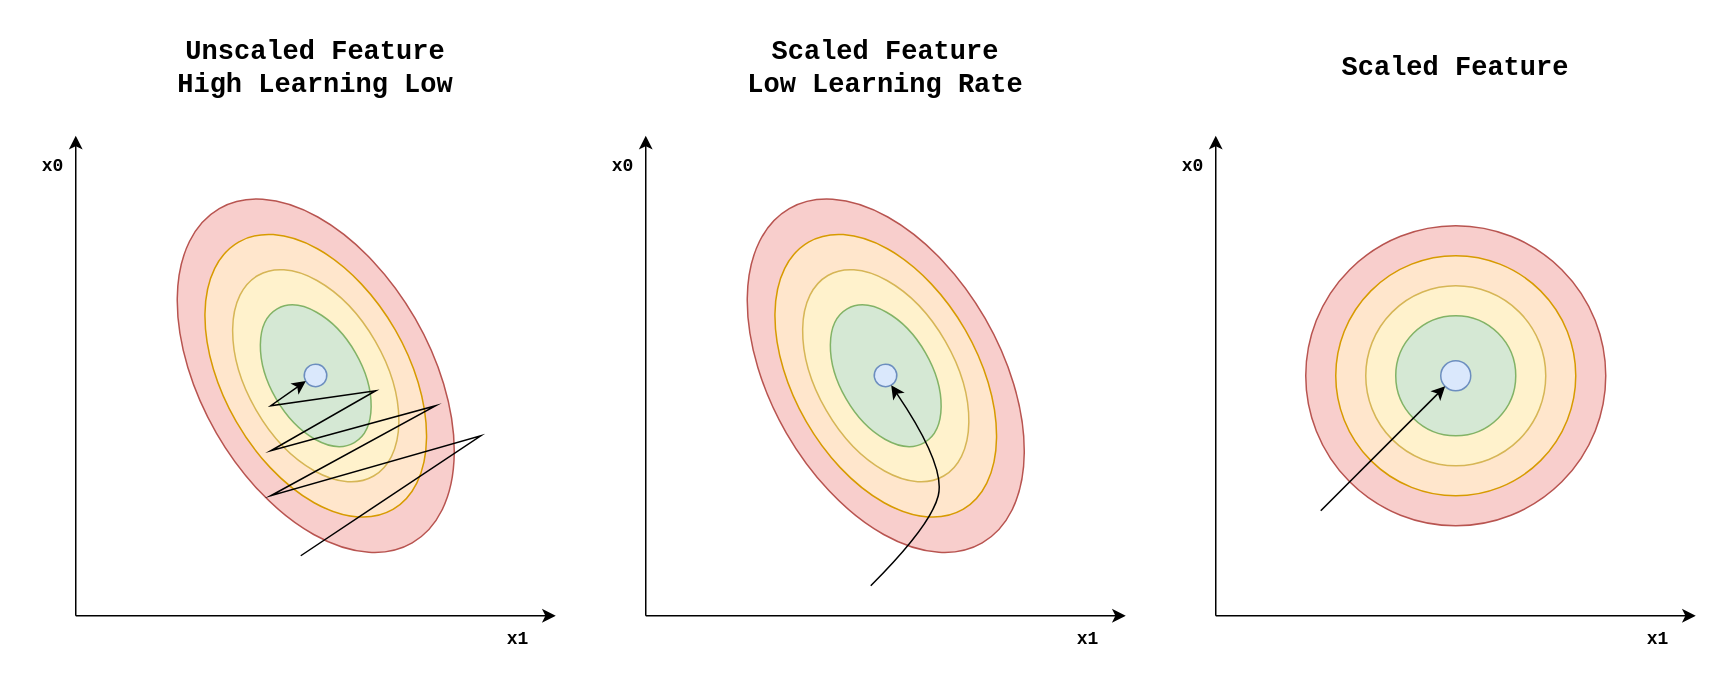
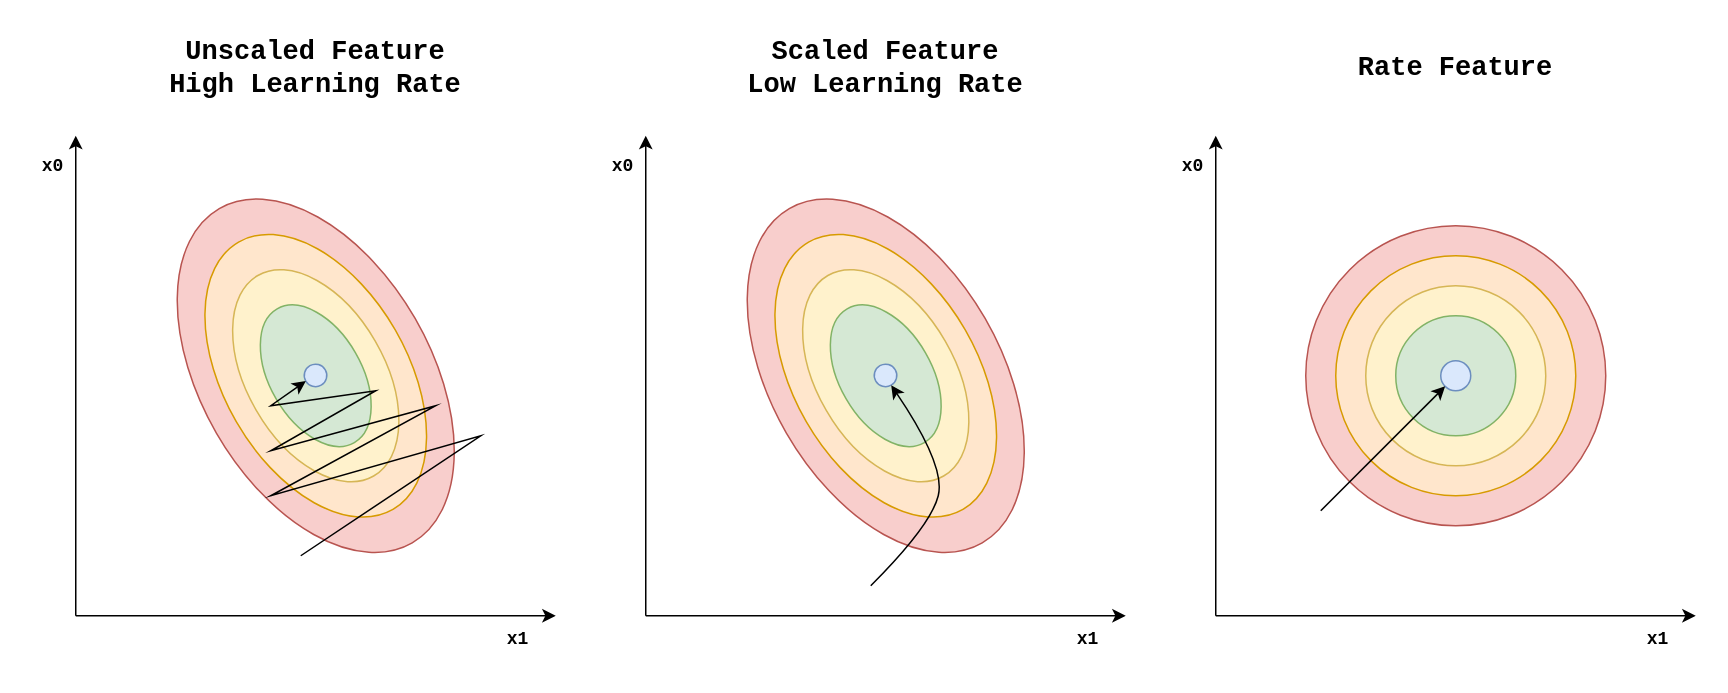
- <mxCell id="33" value="&lt;div&gt;&lt;font style=&quot;font-size: 18px;&quot; face=&quot;Courier New&quot;&gt;&lt;b&gt;Unscaled Feature&lt;/b&gt;&lt;/font&gt;&lt;/div&gt;&lt;div&gt;&lt;font style=&quot;font-size: 18px;&quot; face=&quot;Courier New&quot;&gt;&lt;b&gt;High Learning Low&lt;br&gt;&lt;/b&gt;&lt;/font&gt;&lt;/div&gt;" style="text;html=1;strokeColor=none;fillColor=none;align=center;verticalAlign=middle;whiteSpace=wrap;rounded=0;" vertex="1" parent="1"><mxGeometry x="65" y="20" width="290" height="50" as="geometry" /></mxCell>
+ <mxCell id="33" value="&lt;div&gt;&lt;font style=&quot;font-size: 18px;&quot; face=&quot;Courier New&quot;&gt;&lt;b&gt;Unscaled Feature&lt;/b&gt;&lt;/font&gt;&lt;/div&gt;&lt;div&gt;&lt;font style=&quot;font-size: 18px;&quot; face=&quot;Courier New&quot;&gt;&lt;b&gt;High Learning Rate&lt;br&gt;&lt;/b&gt;&lt;/font&gt;&lt;/div&gt;" style="text;html=1;strokeColor=none;fillColor=none;align=center;verticalAlign=middle;whiteSpace=wrap;rounded=0;" vertex="1" parent="1"><mxGeometry x="65" y="20" width="290" height="50" as="geometry" /></mxCell>
- <mxCell id="35" value="&lt;div&gt;&lt;font style=&quot;font-size: 18px;&quot; face=&quot;Courier New&quot;&gt;&lt;b&gt;Scaled Feature&lt;/b&gt;&lt;/font&gt;&lt;/div&gt;" style="text;html=1;strokeColor=none;fillColor=none;align=center;verticalAlign=middle;whiteSpace=wrap;rounded=0;" vertex="1" parent="1"><mxGeometry x="825" y="20" width="290" height="50" as="geometry" /></mxCell>
+ <mxCell id="35" value="&lt;div&gt;&lt;font style=&quot;font-size: 18px;&quot; face=&quot;Courier New&quot;&gt;&lt;b&gt;Rate Feature&lt;/b&gt;&lt;/font&gt;&lt;/div&gt;" style="text;html=1;strokeColor=none;fillColor=none;align=center;verticalAlign=middle;whiteSpace=wrap;rounded=0;" vertex="1" parent="1"><mxGeometry x="825" y="20" width="290" height="50" as="geometry" /></mxCell>
